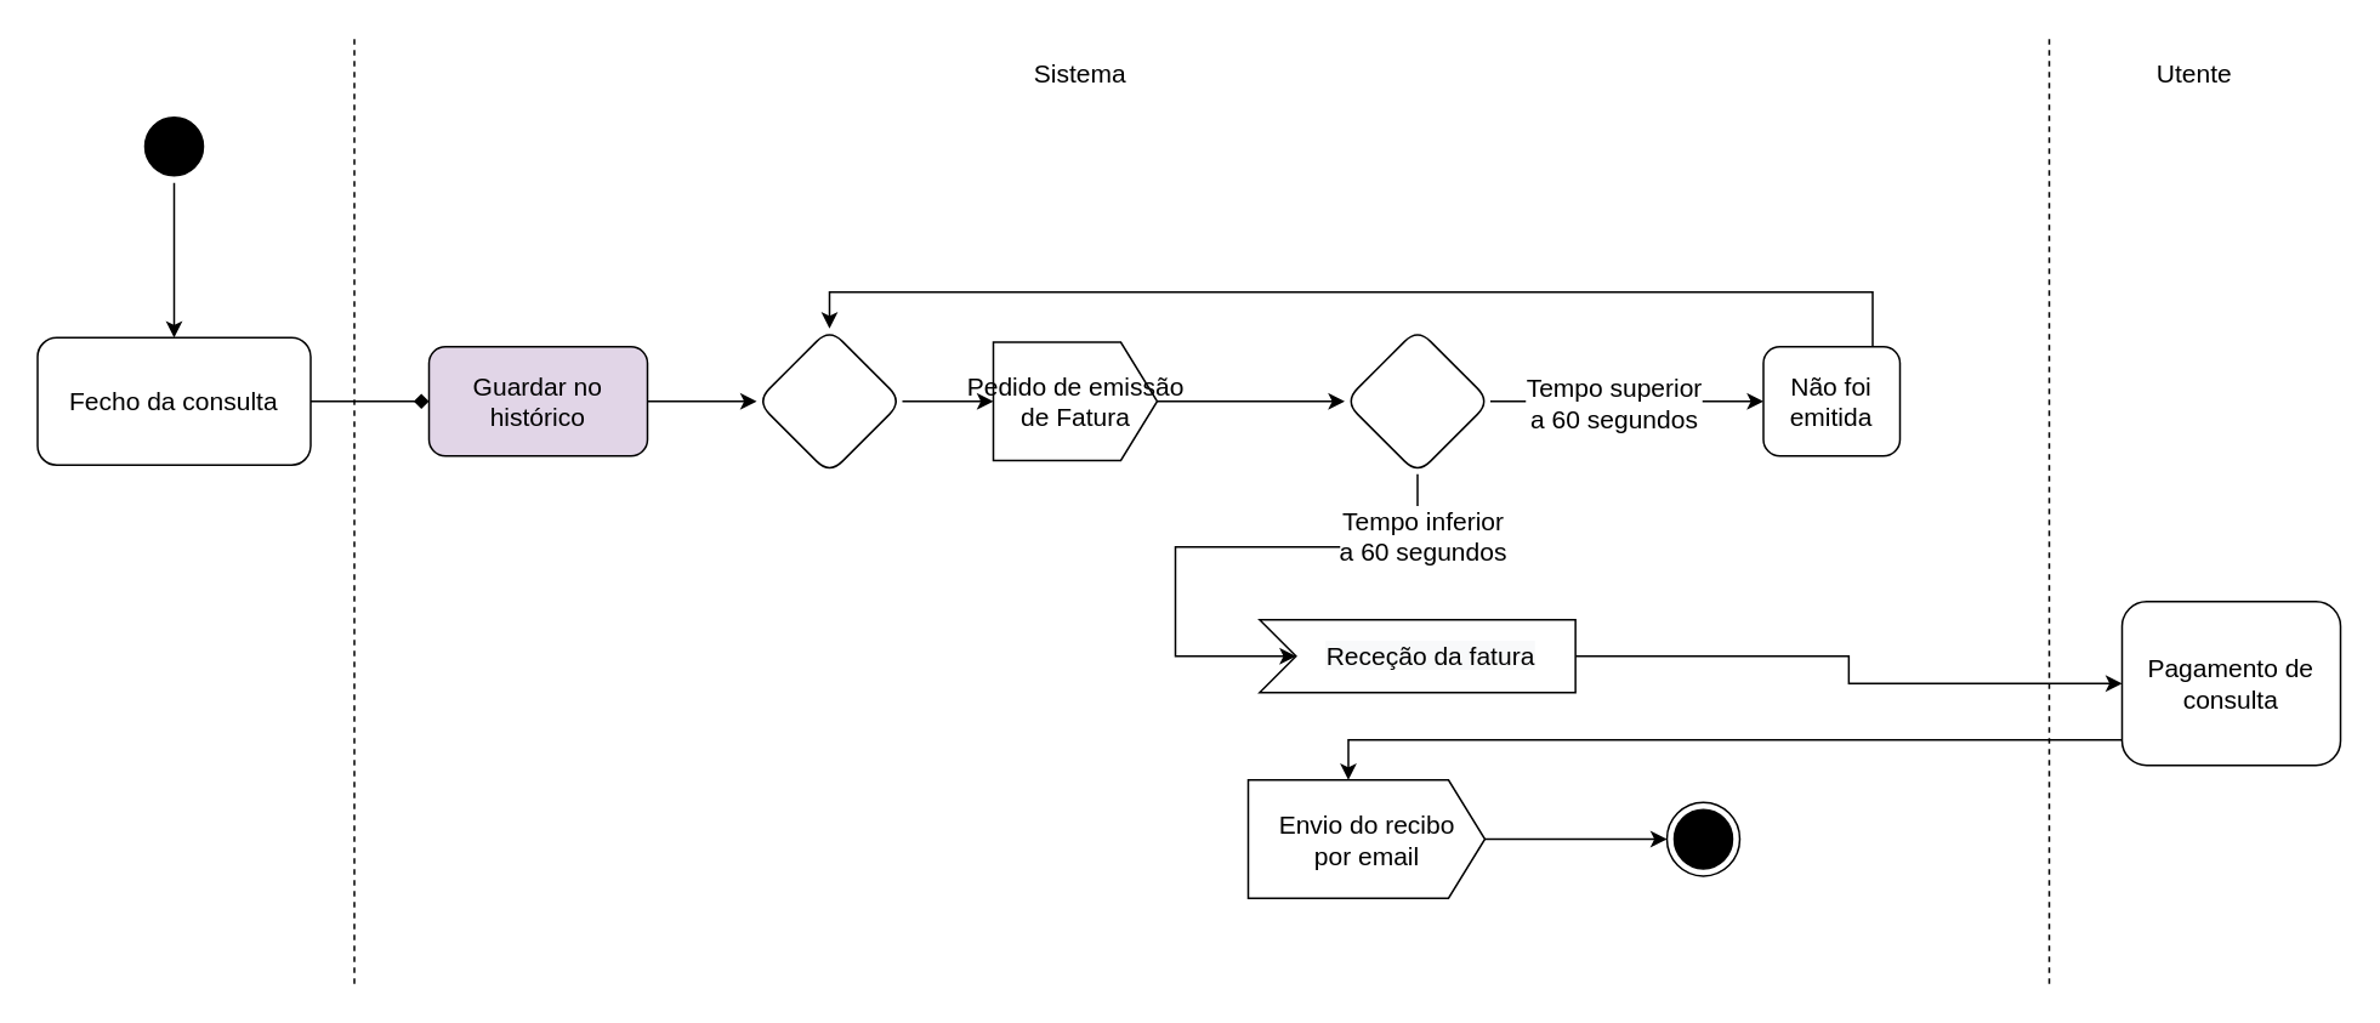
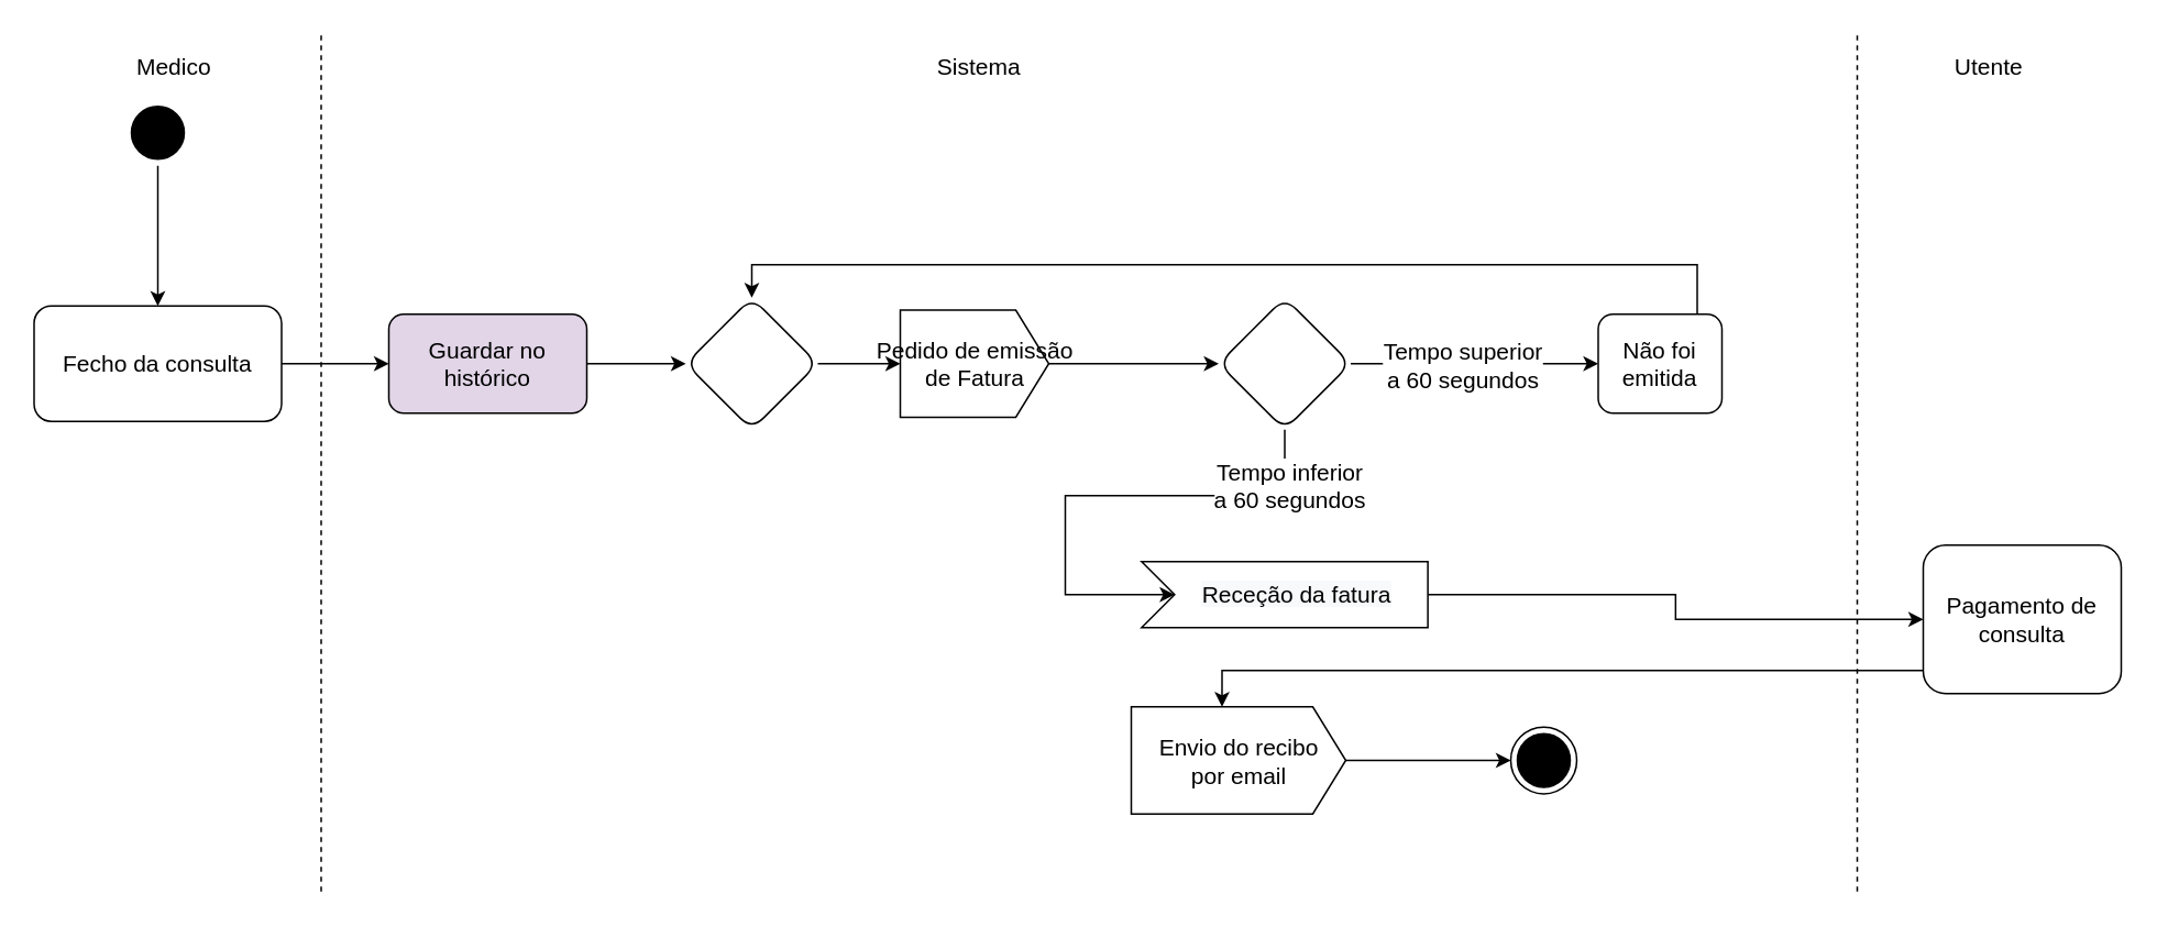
+ <mxCell id="2" value="Medico" style="text;html=1;strokeColor=none;fillColor=none;align=center;verticalAlign=middle;whiteSpace=wrap;rounded=0;fontSize=14;" parent="1" vertex="1"><mxGeometry x="85" y="30" width="40" height="20" as="geometry" /></mxCell>
- <mxCell id="6" style="edgeStyle=orthogonalEdgeStyle;rounded=0;orthogonalLoop=1;jettySize=auto;html=1;entryX=0;entryY=0.5;entryDx=0;entryDy=0;endArrow=diamond;" parent="1" source="7" target="20" edge="1"><mxGeometry relative="1" as="geometry" /></mxCell>
+ <mxCell id="6" style="edgeStyle=orthogonalEdgeStyle;rounded=0;orthogonalLoop=1;jettySize=auto;html=1;entryX=0;entryY=0.5;entryDx=0;entryDy=0;" parent="1" source="7" target="20" edge="1"><mxGeometry relative="1" as="geometry" /></mxCell>
